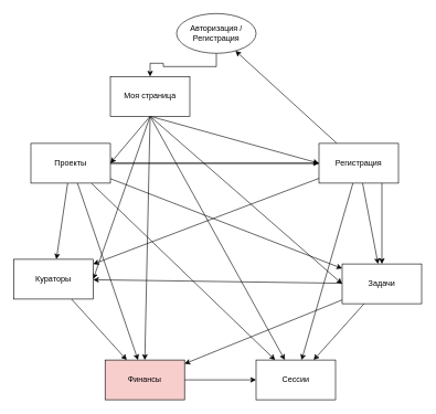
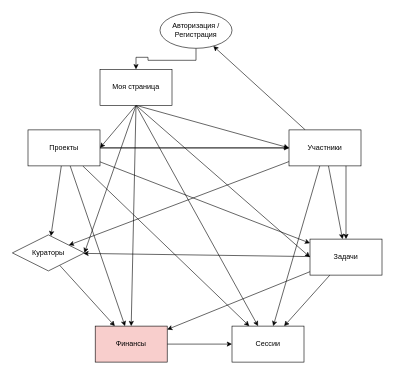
- <mxCell id="31" value="Регистрация" style="rounded=0;whiteSpace=wrap;html=1;" vertex="1" parent="1"><mxGeometry x="481" y="216" width="120" height="60" as="geometry" /></mxCell>
+ <mxCell id="31" value="Участники" style="rounded=0;whiteSpace=wrap;html=1;" vertex="1" parent="1"><mxGeometry x="481" y="216" width="120" height="60" as="geometry" /></mxCell>
- <mxCell id="19" value="Кураторы" style="rounded=0;whiteSpace=wrap;html=1;" vertex="1" parent="1"><mxGeometry x="20" y="391" width="120" height="60" as="geometry" /></mxCell>
+ <mxCell id="19" value="Кураторы" style="rhombus;whiteSpace=wrap;html=1;" vertex="1" parent="1"><mxGeometry x="20" y="391" width="120" height="60" as="geometry" /></mxCell>
